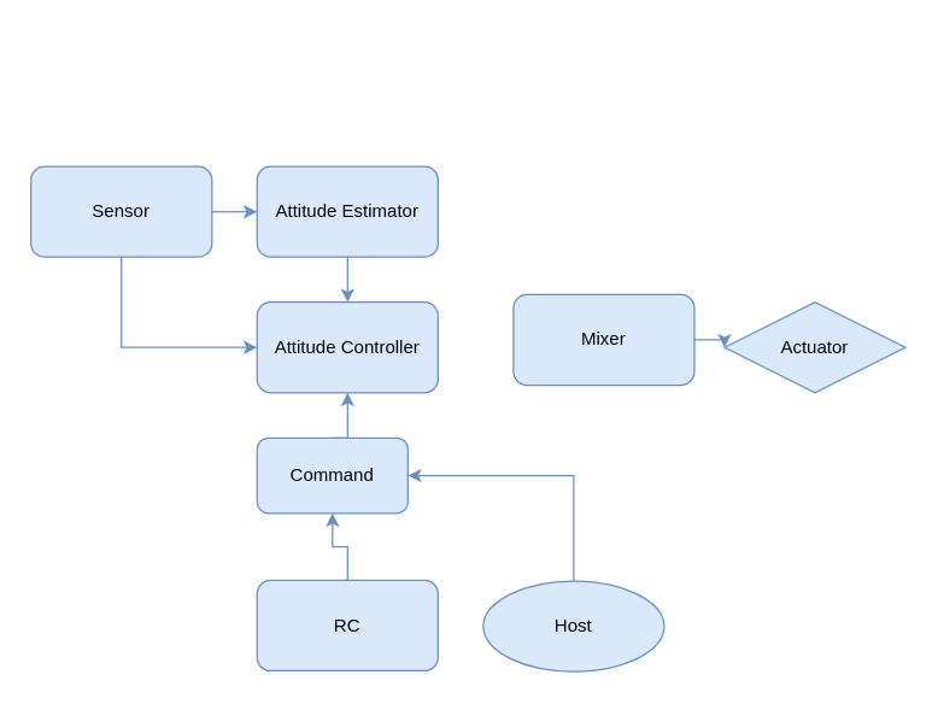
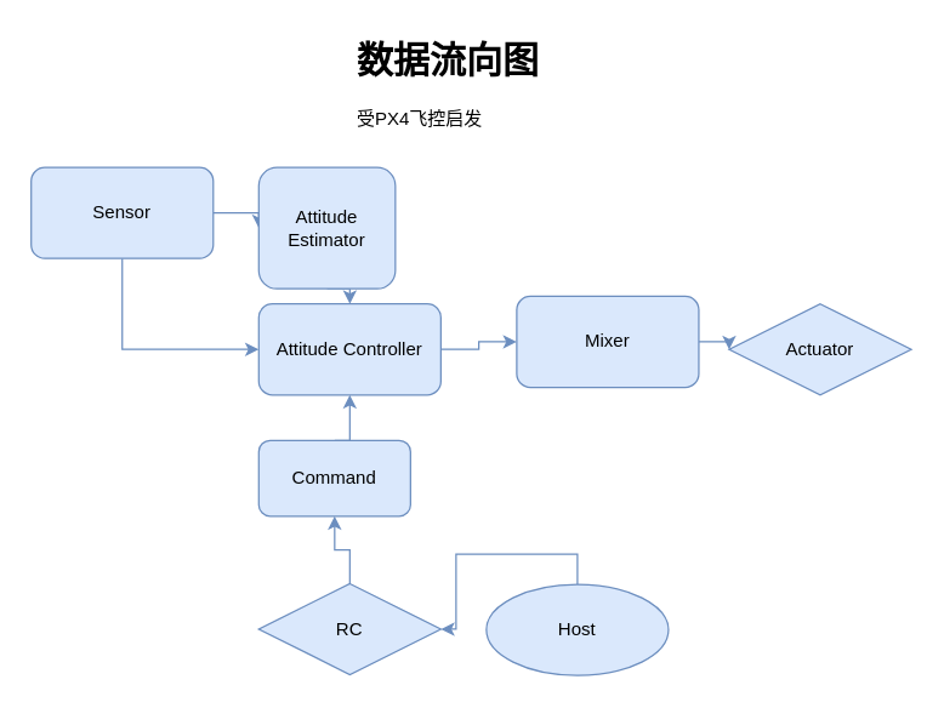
+ <mxCell id="18" value="&lt;h1&gt;数据流向图&lt;/h1&gt;&lt;p&gt;受PX4飞控启发&lt;/p&gt;" style="text;html=1;strokeColor=none;fillColor=none;spacing=5;spacingTop=-20;whiteSpace=wrap;overflow=hidden;rounded=0;" parent="1" vertex="1"><mxGeometry x="230" y="20" width="190" height="70" as="geometry" /></mxCell>
- <mxCell id="6" value="Attitude Estimator" style="rounded=1;whiteSpace=wrap;html=1;fillColor=#dae8fc;strokeColor=#6c8ebf;" parent="1" vertex="1"><mxGeometry x="170" y="110" width="120" height="60" as="geometry" /></mxCell>
+ <mxCell id="6" value="Attitude Estimator" style="rounded=1;whiteSpace=wrap;html=1;fillColor=#dae8fc;strokeColor=#6c8ebf;" parent="1" vertex="1"><mxGeometry x="170" y="110" width="90" height="80" as="geometry" /></mxCell>
+ <mxCell id="7" style="edgeStyle=orthogonalEdgeStyle;rounded=0;orthogonalLoop=1;jettySize=auto;html=1;exitX=1;exitY=0.5;exitDx=0;exitDy=0;entryX=0;entryY=0.5;entryDx=0;entryDy=0;fillColor=#dae8fc;strokeColor=#6c8ebf;" parent="1" source="8" target="10" edge="1"><mxGeometry relative="1" as="geometry" /></mxCell>
- <mxCell id="16" style="edgeStyle=orthogonalEdgeStyle;rounded=0;orthogonalLoop=1;jettySize=auto;html=1;exitX=0.5;exitY=0;exitDx=0;exitDy=0;entryX=1;entryY=0.5;entryDx=0;entryDy=0;fillColor=#dae8fc;strokeColor=#6c8ebf;" parent="1" source="17" target="13" edge="1"><mxGeometry relative="1" as="geometry" /></mxCell>
+ <mxCell id="16" style="edgeStyle=orthogonalEdgeStyle;rounded=0;orthogonalLoop=1;jettySize=auto;html=1;exitX=0.5;exitY=0;exitDx=0;exitDy=0;fillColor=#dae8fc;strokeColor=#6c8ebf;" parent="1" source="17" target="15" edge="1"><mxGeometry relative="1" as="geometry" /></mxCell>
- <mxCell id="15" value="RC" style="rounded=1;whiteSpace=wrap;html=1;fillColor=#dae8fc;strokeColor=#6c8ebf;" parent="1" vertex="1"><mxGeometry x="170" y="384.5" width="120" height="60" as="geometry" /></mxCell>
+ <mxCell id="15" value="RC" style="rhombus;whiteSpace=wrap;html=1;fillColor=#dae8fc;strokeColor=#6c8ebf;" parent="1" vertex="1"><mxGeometry x="170" y="384.5" width="120" height="60" as="geometry" /></mxCell>
